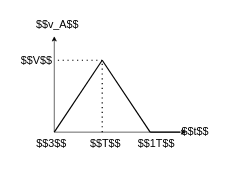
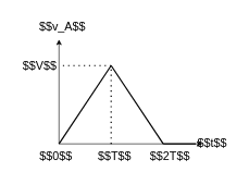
- <mxCell id="6" value="$$3$$" style="text;html=1;align=center;verticalAlign=middle;resizable=0;points=[];autosize=1;strokeColor=none;fillColor=none;fontSize=18;" parent="1" vertex="1"><mxGeometry x="50" y="220" width="70" height="40" as="geometry" /></mxCell>
+ <mxCell id="6" value="$$0$$" style="text;html=1;align=center;verticalAlign=middle;resizable=0;points=[];autosize=1;strokeColor=none;fillColor=none;fontSize=18;" parent="1" vertex="1"><mxGeometry x="50" y="220" width="70" height="40" as="geometry" /></mxCell>
- <mxCell id="8" value="$$1T$$" style="text;html=1;align=center;verticalAlign=middle;resizable=0;points=[];autosize=1;strokeColor=none;fillColor=none;fontSize=18;" parent="1" vertex="1"><mxGeometry x="220" y="220" width="80" height="40" as="geometry" /></mxCell>
+ <mxCell id="8" value="$$2T$$" style="text;html=1;align=center;verticalAlign=middle;resizable=0;points=[];autosize=1;strokeColor=none;fillColor=none;fontSize=18;" parent="1" vertex="1"><mxGeometry x="220" y="220" width="80" height="40" as="geometry" /></mxCell>
